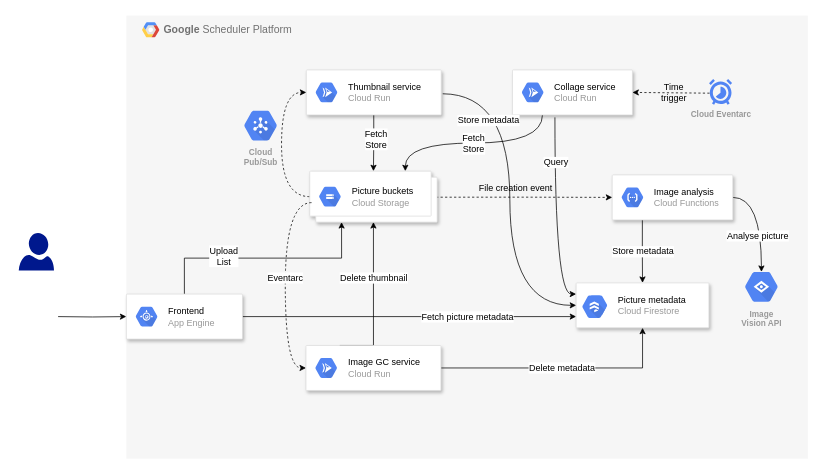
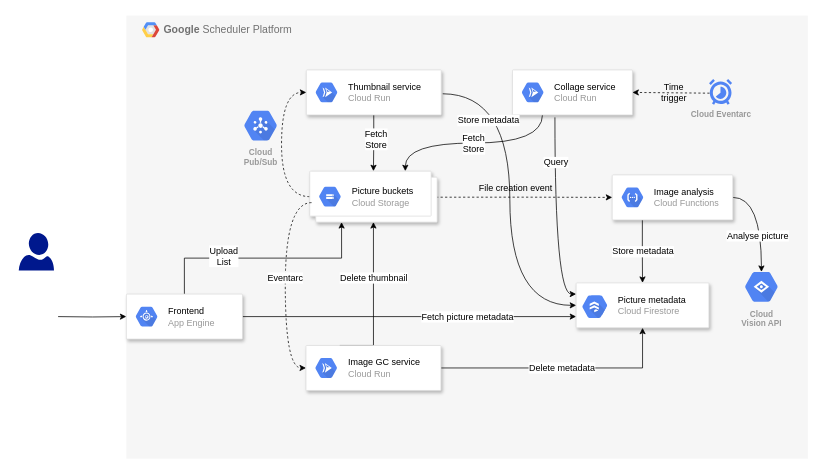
- <mxCell id="40" value="Image&#10;Vision API" style="html=1;fillColor=#5184F3;strokeColor=none;verticalAlign=top;labelPosition=center;verticalLabelPosition=bottom;align=center;spacingTop=-6;fontSize=11;fontStyle=1;fontColor=#999999;shape=mxgraph.gcp2.hexIcon;prIcon=cloud_vision_api;labelBackgroundColor=none;" parent="1" vertex="1"><mxGeometry x="981.995" y="352.5" width="66.101" height="58.5" as="geometry" /></mxCell>
+ <mxCell id="40" value="Cloud&#10;Vision API" style="html=1;fillColor=#5184F3;strokeColor=none;verticalAlign=top;labelPosition=center;verticalLabelPosition=bottom;align=center;spacingTop=-6;fontSize=11;fontStyle=1;fontColor=#999999;shape=mxgraph.gcp2.hexIcon;prIcon=cloud_vision_api;labelBackgroundColor=none;" parent="1" vertex="1"><mxGeometry x="981.995" y="352.5" width="66.101" height="58.5" as="geometry" /></mxCell>
